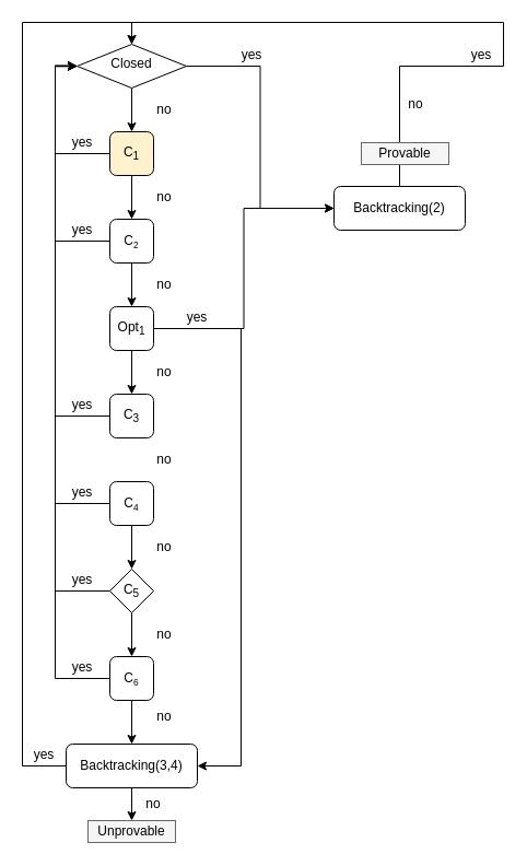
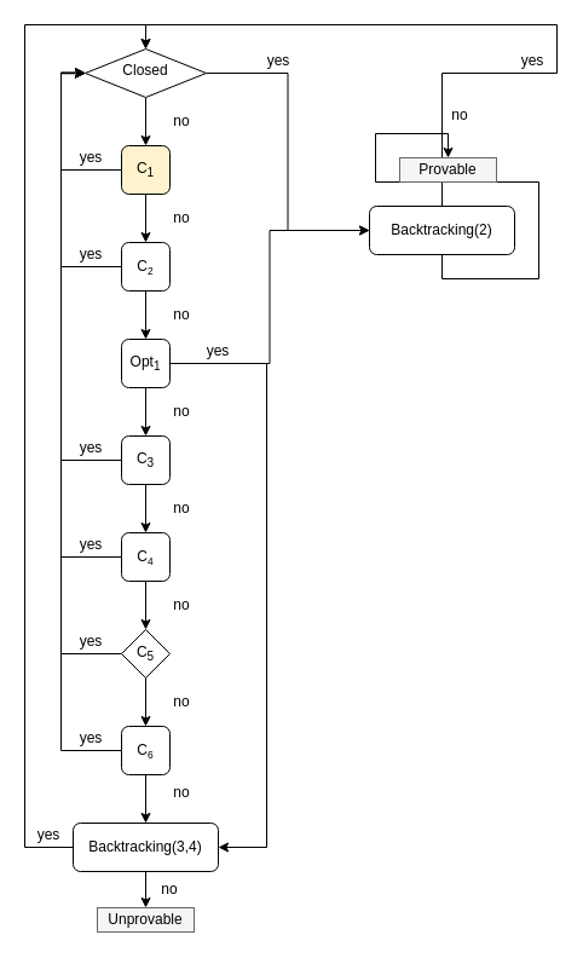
+ <mxCell id="48" style="edgeStyle=orthogonalEdgeStyle;rounded=0;orthogonalLoop=1;jettySize=auto;html=1;exitX=0.5;exitY=1;exitDx=0;exitDy=0;entryX=0.5;entryY=0;entryDx=0;entryDy=0;" parent="1" source="50" target="51" edge="1"><mxGeometry relative="1" as="geometry" /></mxCell>
+ <mxCell id="16" style="edgeStyle=orthogonalEdgeStyle;rounded=0;orthogonalLoop=1;jettySize=auto;html=1;exitX=0.5;exitY=1;exitDx=0;exitDy=0;entryX=0.5;entryY=0;entryDx=0;entryDy=0;" parent="1" source="19" target="22" edge="1"><mxGeometry relative="1" as="geometry" /></mxCell>
